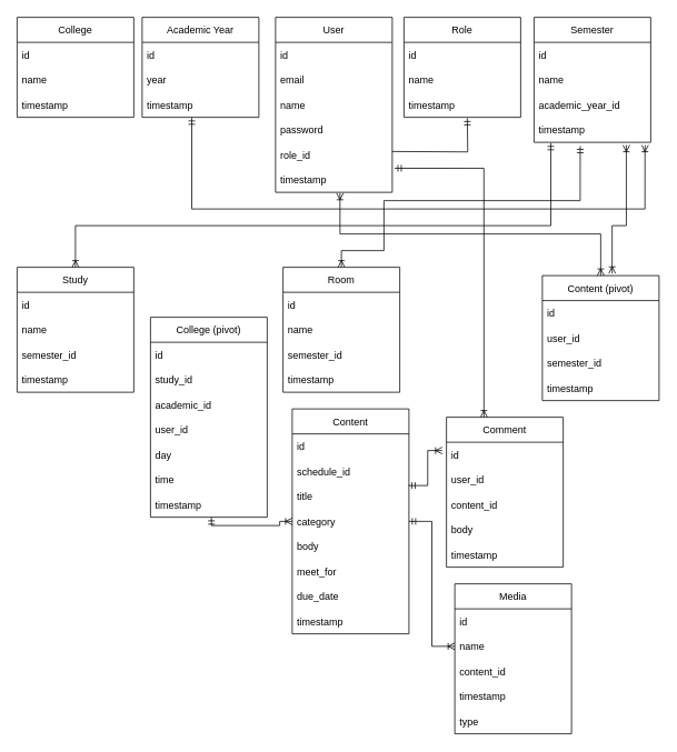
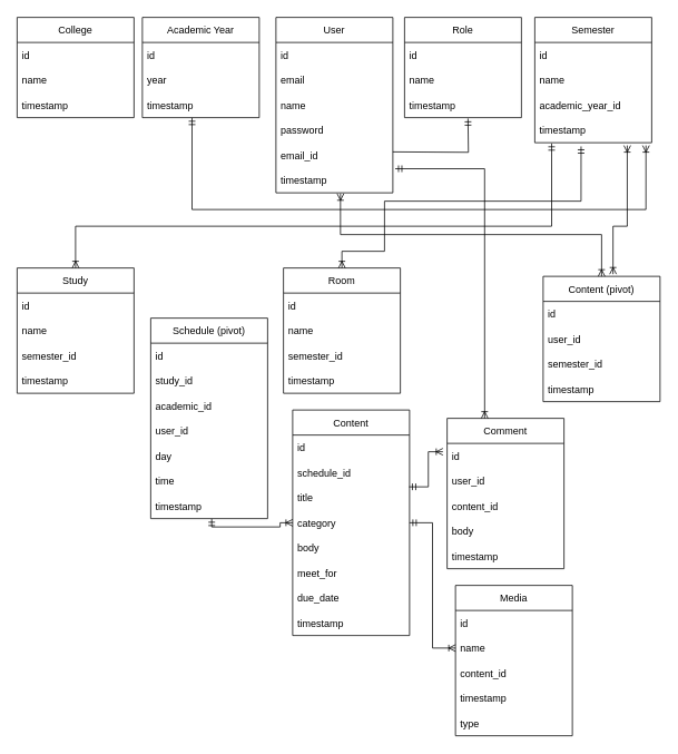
- <mxCell id="7" value="role_id" style="text;strokeColor=none;fillColor=none;align=left;verticalAlign=middle;spacingLeft=4;spacingRight=4;overflow=hidden;points=[[0,0.5],[1,0.5]];portConstraint=eastwest;rotatable=0;" vertex="1" parent="2"><mxGeometry y="150" width="140" height="30" as="geometry" /></mxCell>
+ <mxCell id="7" value="email_id" style="text;strokeColor=none;fillColor=none;align=left;verticalAlign=middle;spacingLeft=4;spacingRight=4;overflow=hidden;points=[[0,0.5],[1,0.5]];portConstraint=eastwest;rotatable=0;" vertex="1" parent="2"><mxGeometry y="150" width="140" height="30" as="geometry" /></mxCell>
- <mxCell id="36" value="College (pivot)" style="swimlane;fontStyle=0;childLayout=stackLayout;horizontal=1;startSize=30;horizontalStack=0;resizeParent=1;resizeParentMax=0;resizeLast=0;collapsible=1;marginBottom=0;" vertex="1" parent="1"><mxGeometry x="180" y="380" width="140" height="240" as="geometry" /></mxCell>
+ <mxCell id="36" value="Schedule (pivot)" style="swimlane;fontStyle=0;childLayout=stackLayout;horizontal=1;startSize=30;horizontalStack=0;resizeParent=1;resizeParentMax=0;resizeLast=0;collapsible=1;marginBottom=0;" vertex="1" parent="1"><mxGeometry x="180" y="380" width="140" height="240" as="geometry" /></mxCell>
